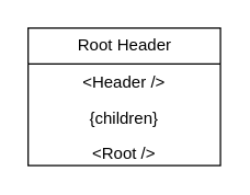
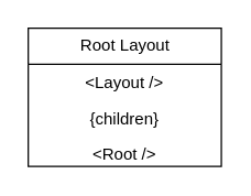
- <mxCell id="2" value="Root Header" style="swimlane;fontStyle=0;childLayout=stackLayout;horizontal=1;startSize=26;fillColor=none;horizontalStack=0;resizeParent=1;resizeParentMax=0;resizeLast=0;collapsible=1;marginBottom=0;html=1;align=center;" vertex="1" parent="1"><mxGeometry x="20" width="140" height="100" as="geometry" y="20" /></mxCell>
+ <mxCell id="2" value="Root Layout" style="swimlane;fontStyle=0;childLayout=stackLayout;horizontal=1;startSize=26;fillColor=none;horizontalStack=0;resizeParent=1;resizeParentMax=0;resizeLast=0;collapsible=1;marginBottom=0;html=1;align=center;" vertex="1" parent="1"><mxGeometry x="20" width="140" height="100" as="geometry" y="20" /></mxCell>
- <mxCell id="3" value="&amp;lt;Header /&amp;gt;" style="text;strokeColor=none;fillColor=none;align=center;verticalAlign=top;spacingLeft=4;spacingRight=4;overflow=hidden;rotatable=0;points=[[0,0.5],[1,0.5]];portConstraint=eastwest;whiteSpace=wrap;html=1;" vertex="1" parent="2"><mxGeometry y="26" width="140" height="26" as="geometry" /></mxCell>
+ <mxCell id="3" value="&amp;lt;Layout /&amp;gt;" style="text;strokeColor=none;fillColor=none;align=center;verticalAlign=top;spacingLeft=4;spacingRight=4;overflow=hidden;rotatable=0;points=[[0,0.5],[1,0.5]];portConstraint=eastwest;whiteSpace=wrap;html=1;" vertex="1" parent="2"><mxGeometry y="26" width="140" height="26" as="geometry" /></mxCell>
